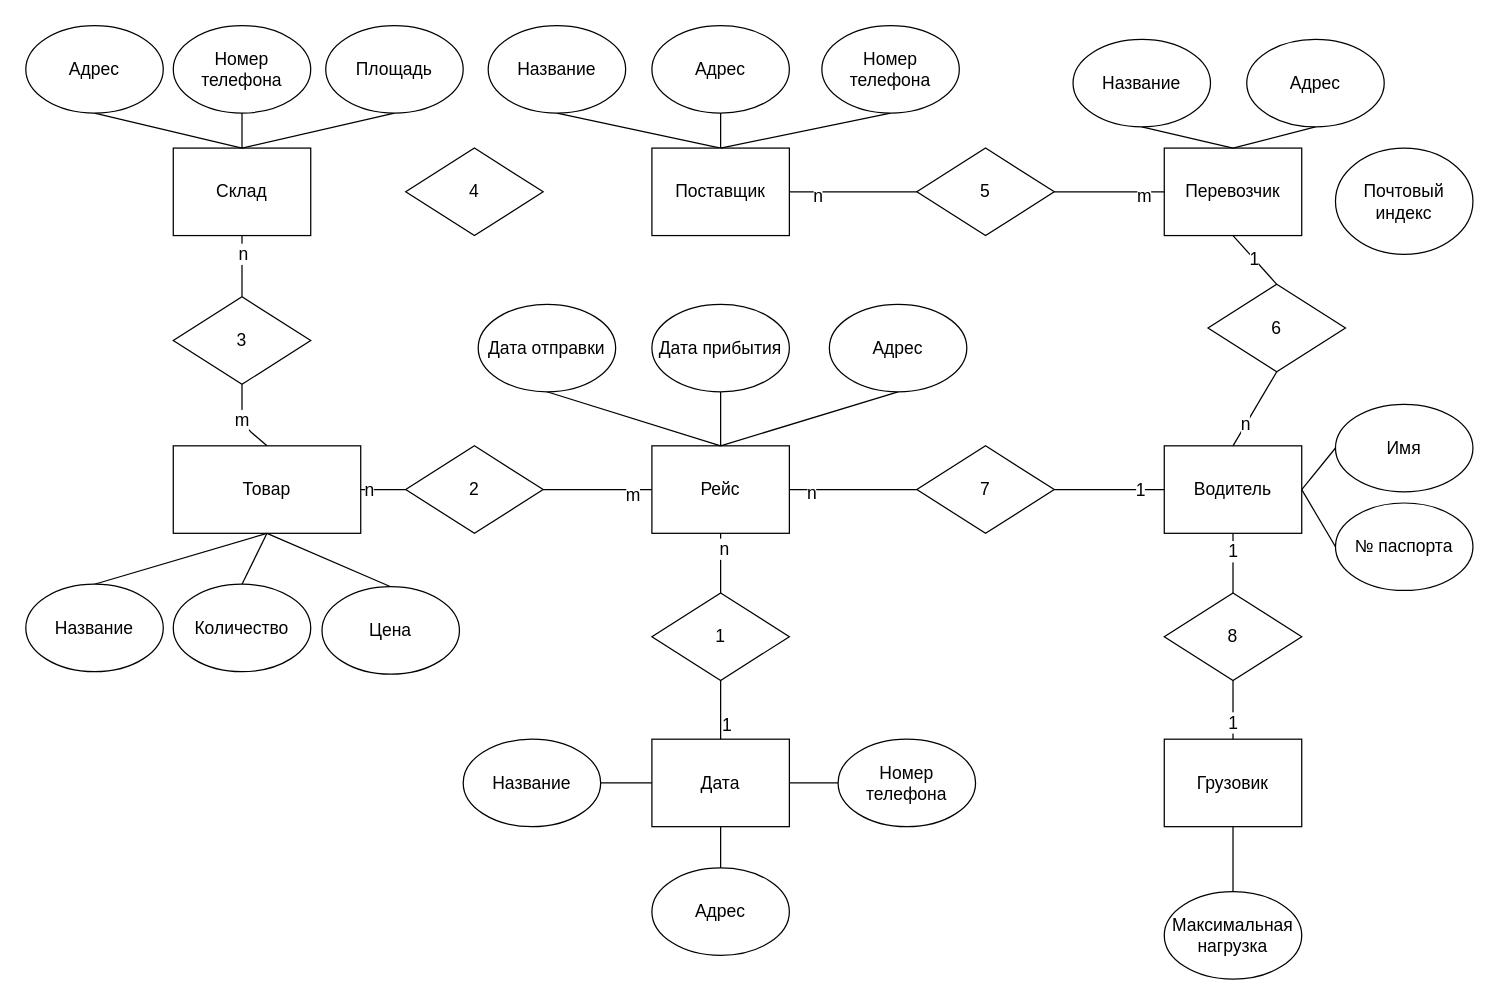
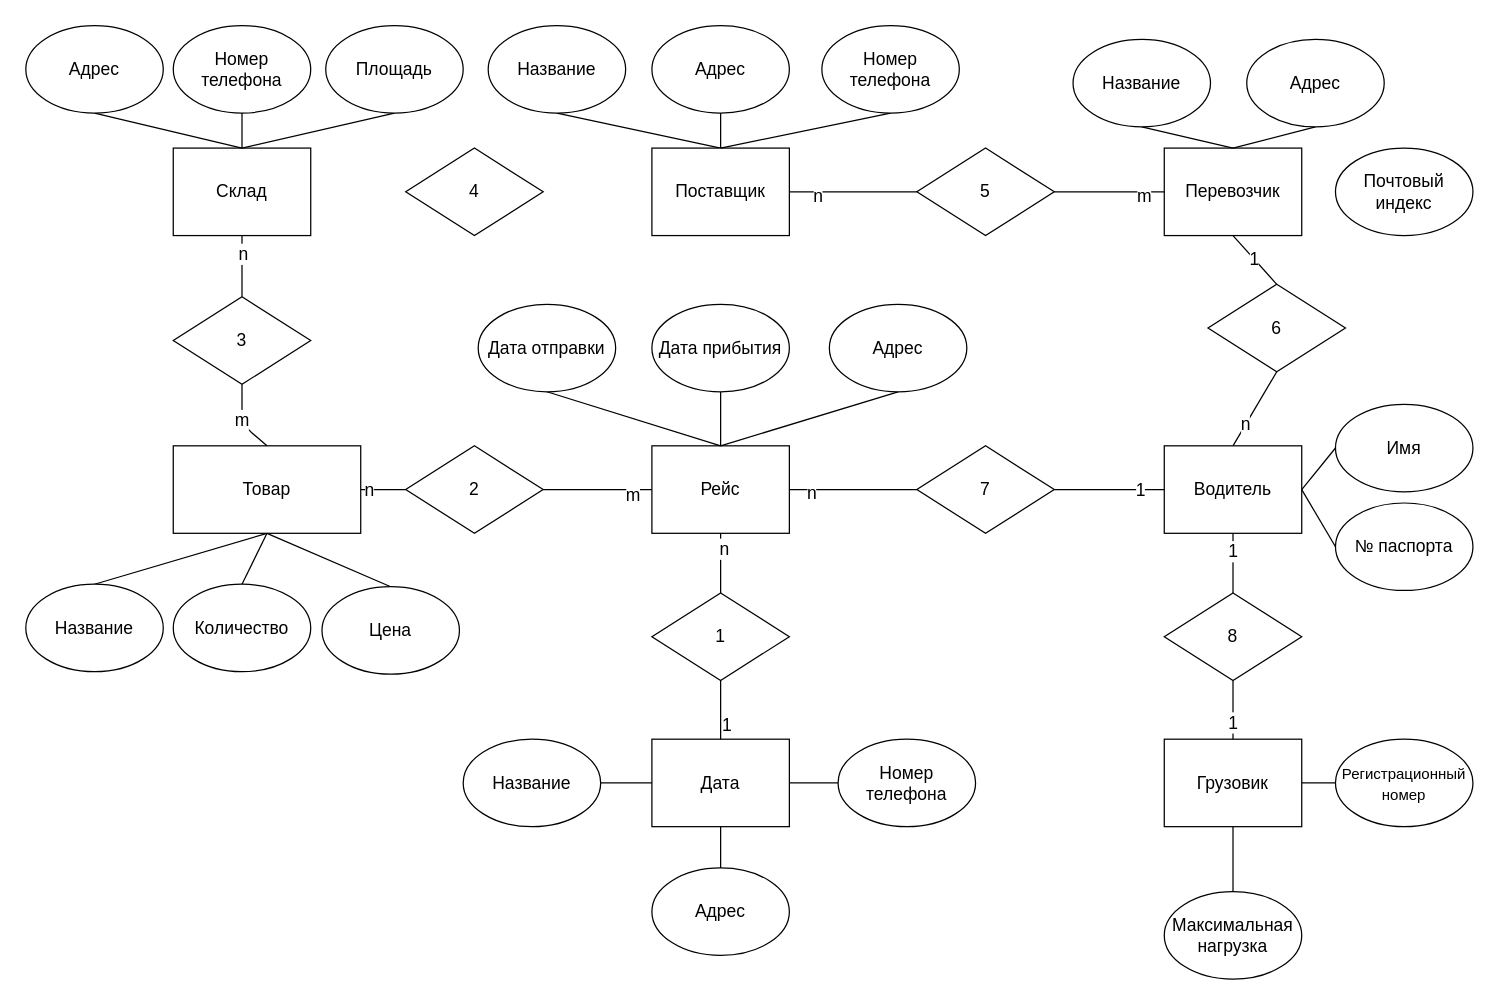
- <mxCell id="58" value="Почтовый индекс" style="ellipse;whiteSpace=wrap;html=1;fontSize=14;" vertex="1" parent="1"><mxGeometry x="1068" y="118" width="110" height="85" as="geometry" /></mxCell>
+ <mxCell id="58" value="Почтовый индекс" style="ellipse;whiteSpace=wrap;html=1;fontSize=14;" vertex="1" parent="1"><mxGeometry x="1068" y="118" width="110" height="70" as="geometry" /></mxCell>
+ <mxCell id="28" style="edgeStyle=none;rounded=1;orthogonalLoop=1;jettySize=auto;html=1;exitX=1;exitY=0.5;exitDx=0;exitDy=0;entryX=0;entryY=0.5;entryDx=0;entryDy=0;strokeColor=default;fontFamily=Helvetica;endArrow=none;endFill=0;fontSize=14;" edge="1" parent="1" source="29" target="64"><mxGeometry relative="1" as="geometry" /></mxCell>
+ <mxCell id="64" value="&lt;font style=&quot;font-size: 12px;&quot;&gt;Регистрационный номер&lt;/font&gt;" style="ellipse;whiteSpace=wrap;html=1;fontSize=14;" vertex="1" parent="1"><mxGeometry x="1068" y="591" width="110" height="70" as="geometry" /></mxCell>
